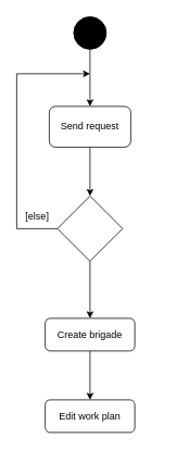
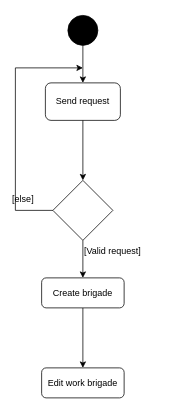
- <mxCell id="4" value="Send request" style="rounded=1;whiteSpace=wrap;html=1;fillColor=#FFFFFF;" vertex="1" parent="1"><mxGeometry x="60" y="130" width="100" height="50" as="geometry" /></mxCell>
+ <mxCell id="4" value="Send request" style="rounded=1;whiteSpace=wrap;html=1;fillColor=#FFFFFF;" vertex="1" parent="1"><mxGeometry x="60" y="110" width="100" height="50" as="geometry" /></mxCell>
- <mxCell id="13" value="&lt;div&gt;[else]&lt;/div&gt;" style="text;html=1;align=center;verticalAlign=middle;resizable=0;points=[];autosize=1;strokeColor=none;fillColor=none;" vertex="1" parent="1"><mxGeometry x="20" y="250" width="50" height="30" as="geometry" /></mxCell>
+ <mxCell id="13" value="&lt;div&gt;[else]&lt;/div&gt;" style="text;html=1;align=center;verticalAlign=middle;resizable=0;points=[];autosize=1;strokeColor=none;fillColor=none;" vertex="1" parent="1"><mxGeometry x="5" y="250" width="50" height="30" as="geometry" /></mxCell>
+ <mxCell id="12" value="&lt;div&gt;[Valid request]&lt;/div&gt;&lt;div&gt;&lt;br&gt;&lt;/div&gt;" style="text;whiteSpace=wrap;html=1;" vertex="1" parent="1"><mxGeometry x="110" y="320" width="100" height="40" as="geometry" /></mxCell>
- <mxCell id="10" value="Create brigade" style="rounded=1;whiteSpace=wrap;html=1;fillColor=#FFFFFF;" vertex="1" parent="1"><mxGeometry x="55" y="390" width="110" height="40" as="geometry" /></mxCell>
+ <mxCell id="10" value="Create brigade" style="rounded=1;whiteSpace=wrap;html=1;fillColor=#FFFFFF;" vertex="1" parent="1"><mxGeometry x="55" y="370" width="110" height="40" as="geometry" /></mxCell>
- <mxCell id="11" value="&lt;div&gt;Edit work plan&lt;/div&gt;" style="rounded=1;whiteSpace=wrap;html=1;fillColor=#FFFFFF;" vertex="1" parent="1"><mxGeometry x="55" y="490" width="110" height="40" as="geometry" /></mxCell>
+ <mxCell id="11" value="&lt;div&gt;Edit work brigade&lt;/div&gt;" style="rounded=1;whiteSpace=wrap;html=1;fillColor=#FFFFFF;" vertex="1" parent="1"><mxGeometry x="55" y="490" width="110" height="40" as="geometry" /></mxCell>
